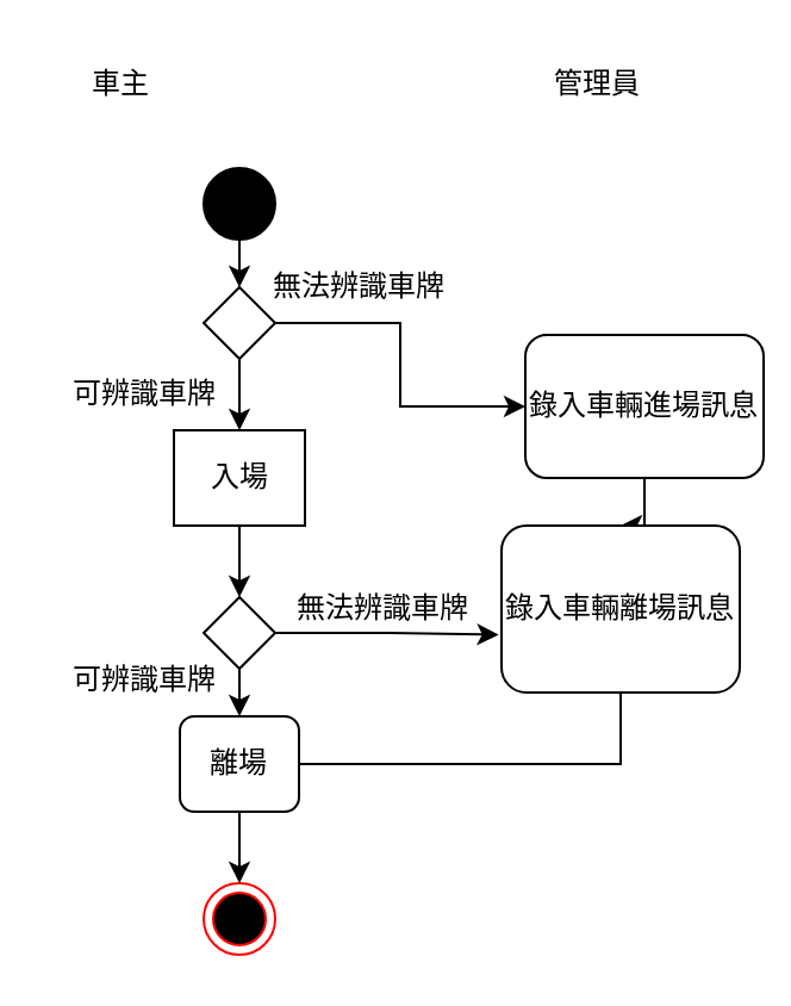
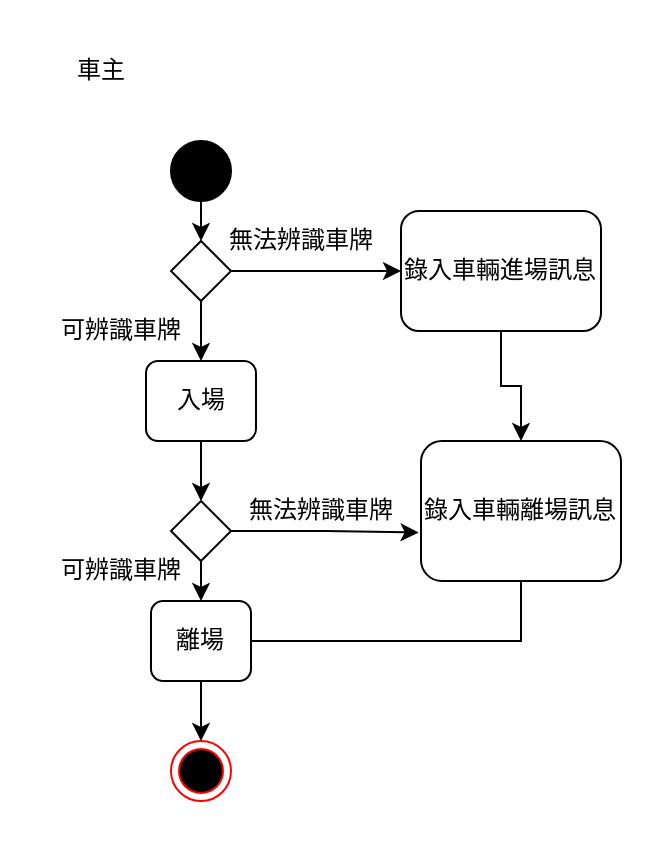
- <mxCell id="3" value="管理員" style="text;html=1;align=center;verticalAlign=middle;resizable=0;points=[];autosize=1;strokeColor=none;fillColor=none;" vertex="1" parent="1"><mxGeometry x="220" y="20" width="60" height="30" as="geometry" /></mxCell>
- <mxCell id="5" value="錄入車輛進場訊息" style="rounded=1;whiteSpace=wrap;html=1;" vertex="1" parent="1"><mxGeometry x="220" y="140" width="100" height="60" as="geometry" /></mxCell>
+ <mxCell id="5" value="錄入車輛進場訊息" style="rounded=1;whiteSpace=wrap;html=1;" vertex="1" parent="1"><mxGeometry x="200" y="105" width="100" height="60" as="geometry" /></mxCell>
- <mxCell id="15" value="入場" style="whiteSpace=wrap;html=1;rounded=0;" vertex="1" parent="1"><mxGeometry x="72.5" y="180" width="55" height="40" as="geometry" /></mxCell>
+ <mxCell id="15" value="入場" style="rounded=1;whiteSpace=wrap;html=1;" vertex="1" parent="1"><mxGeometry x="72.5" y="180" width="55" height="40" as="geometry" /></mxCell>
